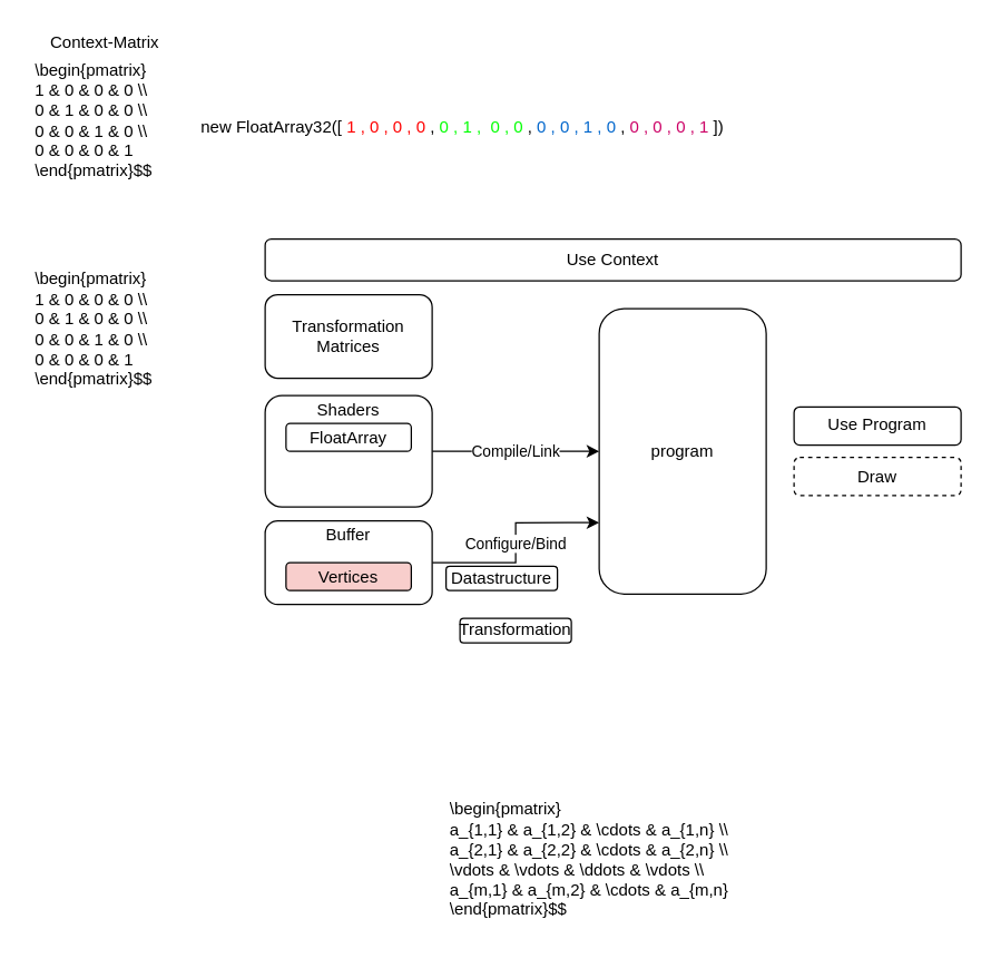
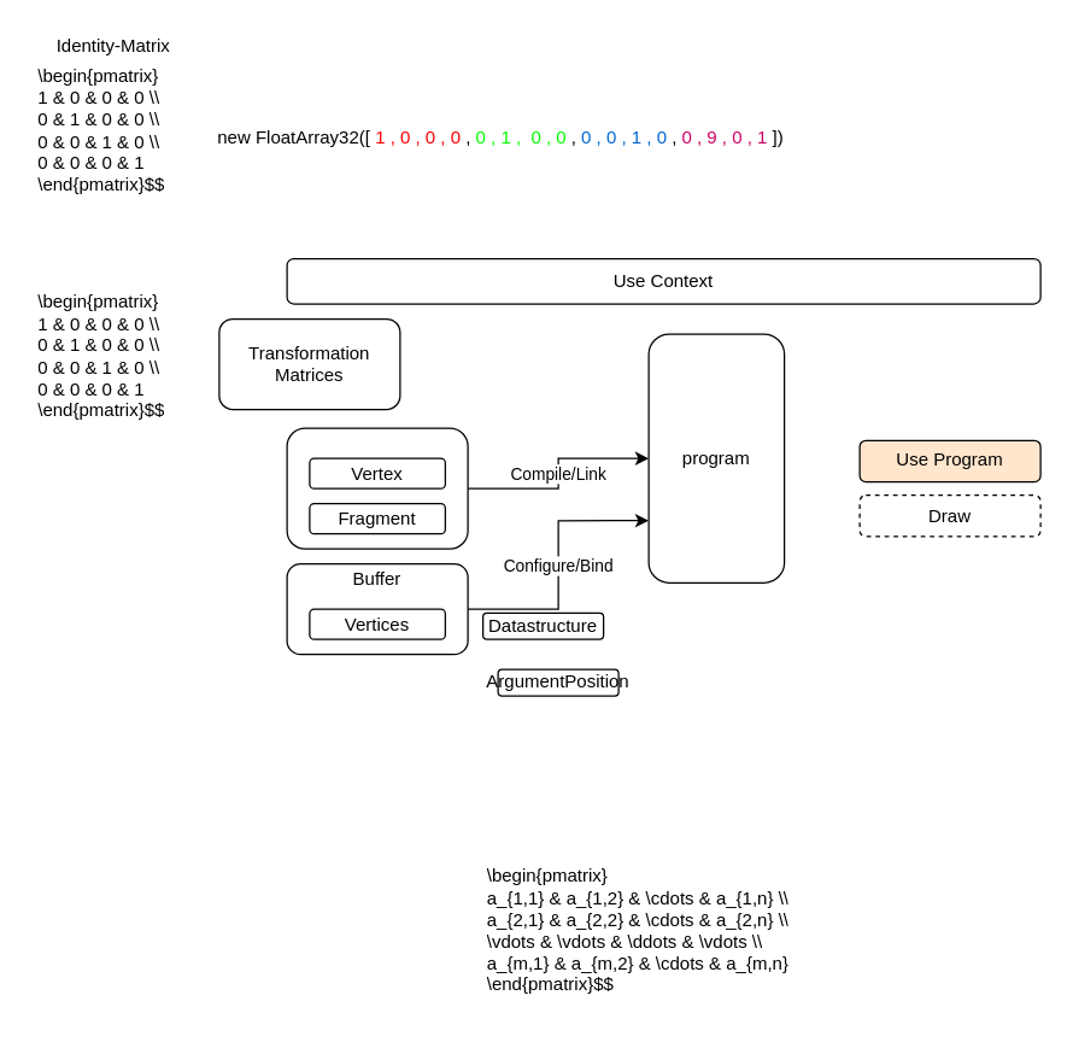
- <mxCell id="22" value="Context-Matrix" style="text;html=1;strokeColor=none;fillColor=none;align=center;verticalAlign=middle;whiteSpace=wrap;rounded=0;" vertex="1" parent="1"><mxGeometry x="30" y="20" width="90" height="20" as="geometry" /></mxCell>
+ <mxCell id="22" value="Identity-Matrix" style="text;html=1;strokeColor=none;fillColor=none;align=center;verticalAlign=middle;whiteSpace=wrap;rounded=0;" vertex="1" parent="1"><mxGeometry x="30" y="20" width="90" height="20" as="geometry" /></mxCell>
- <mxCell id="21" value="new FloatArray32([&lt;font color=&quot;#ff0000&quot;&gt; 1 , 0 , 0 , 0&lt;/font&gt;&lt;font color=&quot;#ff9999&quot;&gt; &lt;/font&gt;,&lt;font color=&quot;#00ff00&quot;&gt; 0 , 1 ,&amp;nbsp; 0 , 0 &lt;/font&gt;, &lt;font color=&quot;#0066cc&quot;&gt;0 , 0 , 1 , 0 &lt;/font&gt;, &lt;font color=&quot;#cc0066&quot;&gt;0 , 0 , 0 , 1&lt;/font&gt; ])" style="text;html=1;strokeColor=none;fillColor=none;align=center;verticalAlign=middle;whiteSpace=wrap;rounded=0;" vertex="1" parent="1"><mxGeometry x="112" width="440" height="20" as="geometry" y="81" /></mxCell>
+ <mxCell id="21" value="new FloatArray32([&lt;font color=&quot;#ff0000&quot;&gt; 1 , 0 , 0 , 0&lt;/font&gt;&lt;font color=&quot;#ff9999&quot;&gt; &lt;/font&gt;,&lt;font color=&quot;#00ff00&quot;&gt; 0 , 1 ,&amp;nbsp; 0 , 0 &lt;/font&gt;, &lt;font color=&quot;#0066cc&quot;&gt;0 , 0 , 1 , 0 &lt;/font&gt;, &lt;font color=&quot;#cc0066&quot;&gt;0 , 9 , 0 , 1&lt;/font&gt; ])" style="text;html=1;strokeColor=none;fillColor=none;align=center;verticalAlign=middle;whiteSpace=wrap;rounded=0;" vertex="1" parent="1"><mxGeometry x="112" width="440" height="20" as="geometry" y="81" /></mxCell>
- <mxCell id="17" value="Transformation&lt;br&gt;Matrices" style="rounded=1;whiteSpace=wrap;html=1;" parent="1" vertex="1"><mxGeometry x="190" y="211" width="120" height="60" as="geometry" /></mxCell>
+ <mxCell id="17" value="Transformation&lt;br&gt;Matrices" style="rounded=1;whiteSpace=wrap;html=1;" parent="1" vertex="1"><mxGeometry x="145" y="211" width="120" height="60" as="geometry" /></mxCell>
- <mxCell id="5" value="Shaders" style="text;html=1;strokeColor=none;fillColor=none;align=center;verticalAlign=middle;whiteSpace=wrap;rounded=0;" parent="1" vertex="1"><mxGeometry x="230" y="283.5" width="40" height="20" as="geometry" /></mxCell>
- <mxCell id="15" value="Use Program" style="rounded=1;whiteSpace=wrap;html=1;" parent="1" vertex="1"><mxGeometry x="570" y="291.63" width="120" height="27.5" as="geometry" /></mxCell>
+ <mxCell id="15" value="Use Program" style="rounded=1;whiteSpace=wrap;html=1;fillColor=#ffe6cc;" parent="1" vertex="1"><mxGeometry x="570" y="291.63" width="120" height="27.5" as="geometry" /></mxCell>
- <mxCell id="8" value="FloatArray" style="rounded=1;whiteSpace=wrap;html=1;" parent="1" vertex="1"><mxGeometry x="205" y="303.5" width="90" height="20" as="geometry" /></mxCell>
+ <mxCell id="8" value="Vertex" style="rounded=1;whiteSpace=wrap;html=1;" parent="1" vertex="1"><mxGeometry x="205" y="303.5" width="90" height="20" as="geometry" /></mxCell>
- <mxCell id="12" value="program" style="rounded=1;whiteSpace=wrap;html=1;" parent="1" vertex="1"><mxGeometry x="430" y="221" width="120" height="205" as="geometry" /></mxCell>
+ <mxCell id="12" value="program" style="rounded=1;whiteSpace=wrap;html=1;" parent="1" vertex="1"><mxGeometry x="430" y="221" width="90" height="165" as="geometry" /></mxCell>
+ <mxCell id="10" value="Fragment" style="rounded=1;whiteSpace=wrap;html=1;" parent="1" vertex="1"><mxGeometry x="205" y="333.5" width="90" height="20" as="geometry" /></mxCell>
- <mxCell id="9" value="Vertices" style="rounded=1;whiteSpace=wrap;html=1;fillColor=#f8cecc;" parent="1" vertex="1"><mxGeometry x="205" y="403.5" width="90" height="20" as="geometry" /></mxCell>
+ <mxCell id="9" value="Vertices" style="rounded=1;whiteSpace=wrap;html=1;" parent="1" vertex="1"><mxGeometry x="205" y="403.5" width="90" height="20" as="geometry" /></mxCell>
- <mxCell id="14" value="Transformation" style="rounded=1;whiteSpace=wrap;html=1;" parent="1" vertex="1"><mxGeometry x="330" y="443.5" width="80" height="17.5" as="geometry" /></mxCell>
+ <mxCell id="14" value="ArgumentPosition" style="rounded=1;whiteSpace=wrap;html=1;" parent="1" vertex="1"><mxGeometry x="330" y="443.5" width="80" height="17.5" as="geometry" /></mxCell>
